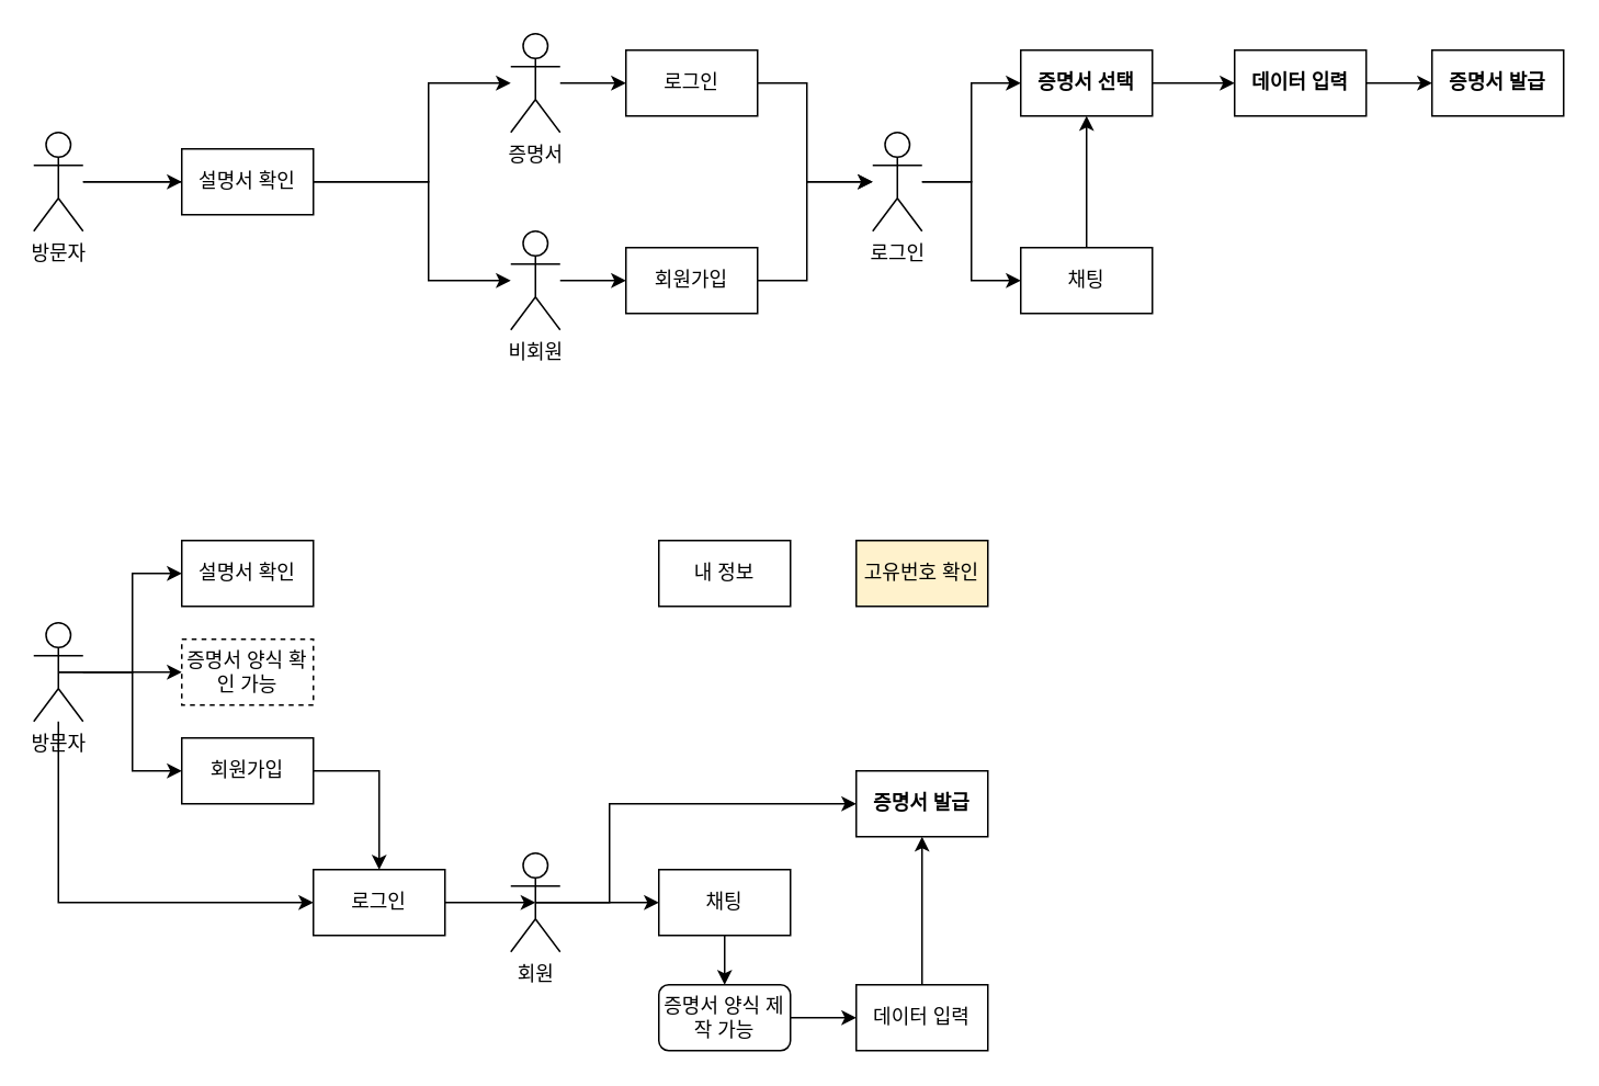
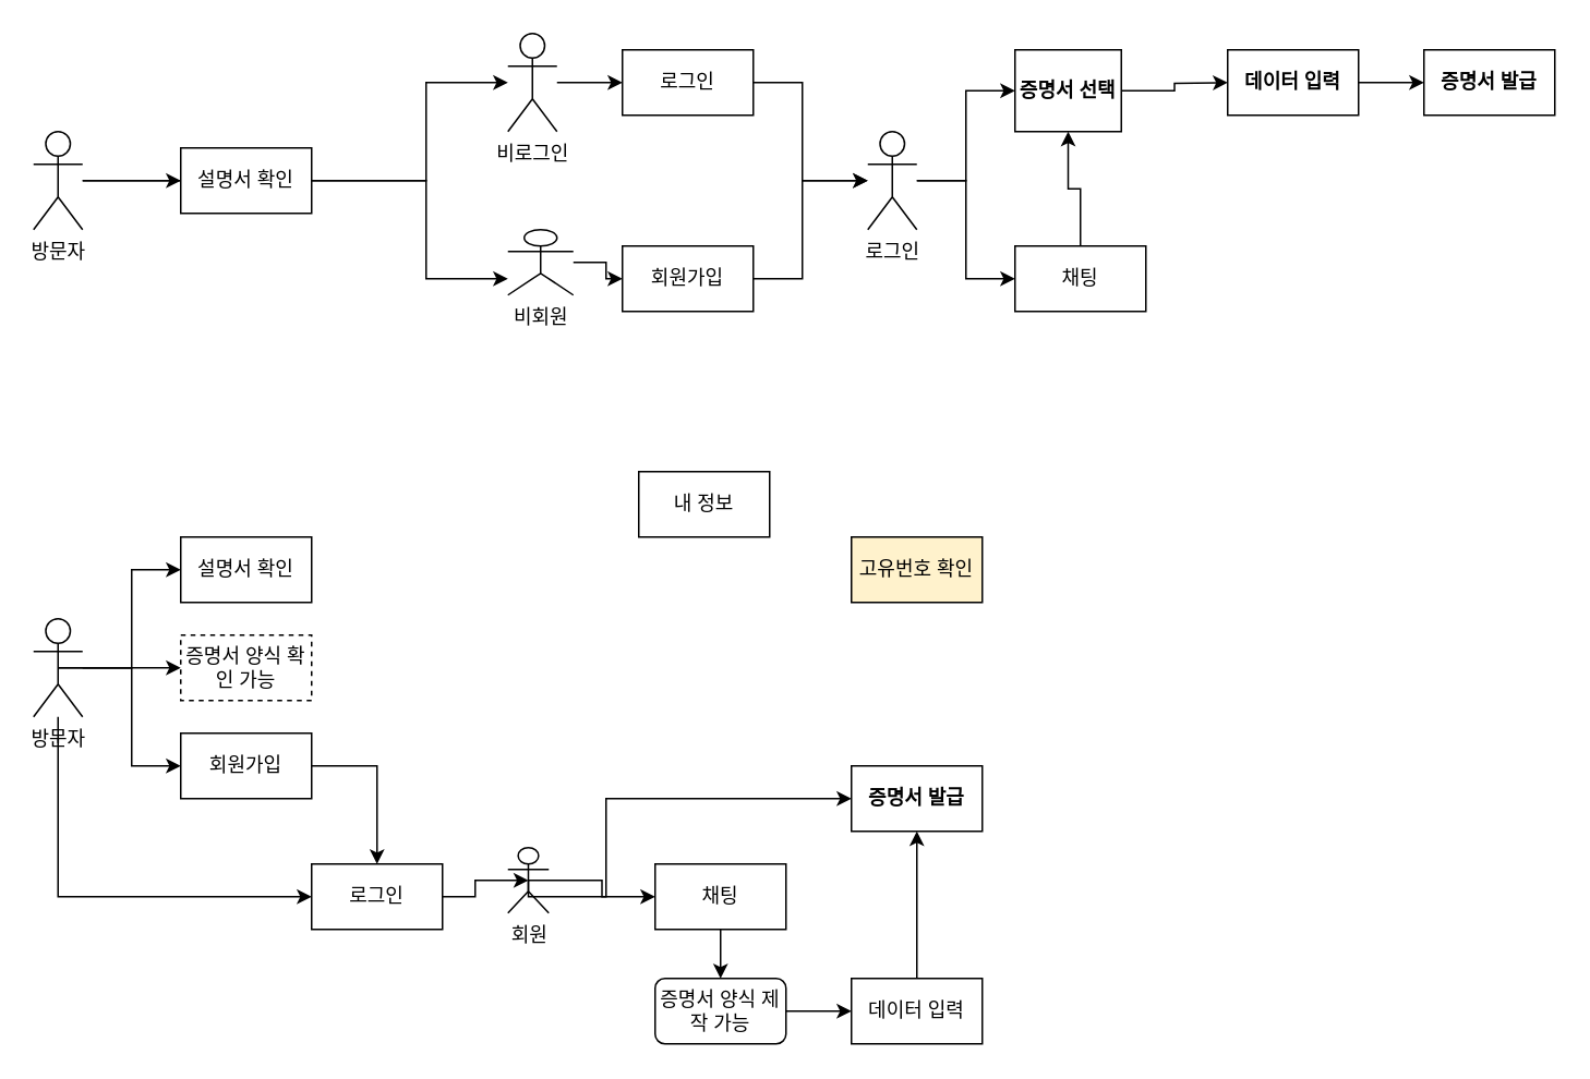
- <mxCell id="12" value="&lt;b&gt;증명서 선택&lt;/b&gt;" style="rounded=0;whiteSpace=wrap;html=1;" vertex="1" parent="1"><mxGeometry x="620" y="30" width="80" height="40" as="geometry" /></mxCell>
+ <mxCell id="12" value="&lt;b&gt;증명서 선택&lt;/b&gt;" style="rounded=0;whiteSpace=wrap;html=1;" vertex="1" parent="1"><mxGeometry x="620" y="30" width="65" height="50" as="geometry" /></mxCell>
- <mxCell id="5" value="증명서" style="shape=umlActor;verticalLabelPosition=bottom;verticalAlign=top;html=1;outlineConnect=0;" vertex="1" parent="1"><mxGeometry x="310" y="20" width="30" height="60" as="geometry" /></mxCell>
+ <mxCell id="5" value="비로그인" style="shape=umlActor;verticalLabelPosition=bottom;verticalAlign=top;html=1;outlineConnect=0;" vertex="1" parent="1"><mxGeometry x="310" y="20" width="30" height="60" as="geometry" /></mxCell>
- <mxCell id="10" value="비회원" style="shape=umlActor;verticalLabelPosition=bottom;verticalAlign=top;html=1;outlineConnect=0;" vertex="1" parent="1"><mxGeometry x="310" y="140" width="30" height="60" as="geometry" /></mxCell>
+ <mxCell id="10" value="비회원" style="shape=umlActor;verticalLabelPosition=bottom;verticalAlign=top;html=1;outlineConnect=0;" vertex="1" parent="1"><mxGeometry x="310" y="140" width="40" height="40" as="geometry" /></mxCell>
- <mxCell id="45" value="내 정보" style="rounded=0;whiteSpace=wrap;html=1;" vertex="1" parent="1"><mxGeometry x="400" y="328" width="80" height="40" as="geometry" /></mxCell>
+ <mxCell id="45" value="내 정보" style="rounded=0;whiteSpace=wrap;html=1;" vertex="1" parent="1"><mxGeometry x="390" y="288" width="80" height="40" as="geometry" /></mxCell>
- <mxCell id="33" value="회원" style="shape=umlActor;verticalLabelPosition=bottom;verticalAlign=top;html=1;outlineConnect=0;" vertex="1" parent="1"><mxGeometry x="310" y="518" width="30" height="60" as="geometry" /></mxCell>
+ <mxCell id="33" value="회원" style="shape=umlActor;verticalLabelPosition=bottom;verticalAlign=top;html=1;outlineConnect=0;" vertex="1" parent="1"><mxGeometry x="310" y="518" width="25" height="40" as="geometry" /></mxCell>
